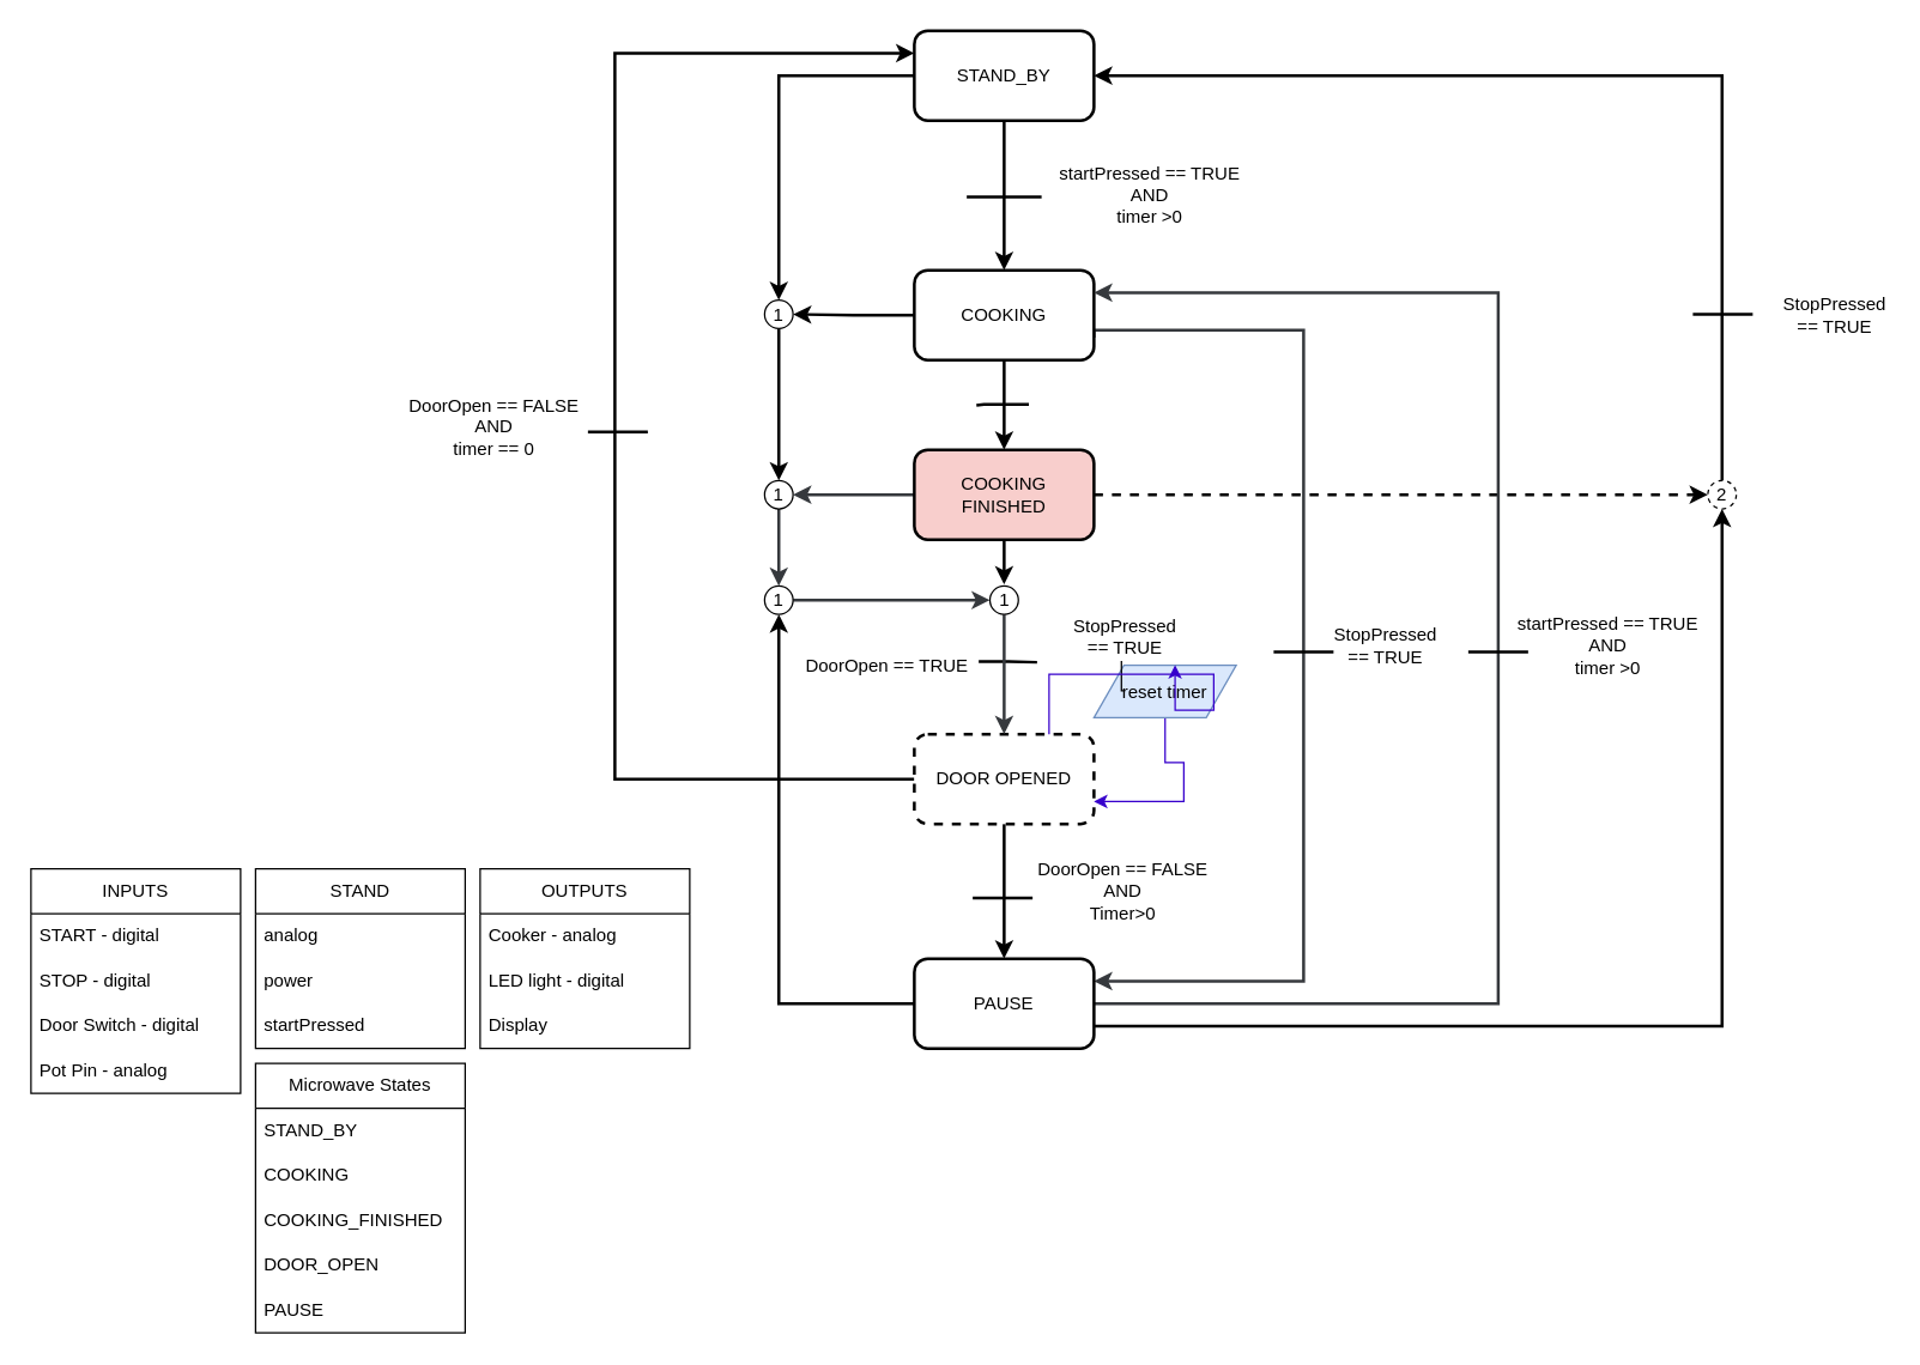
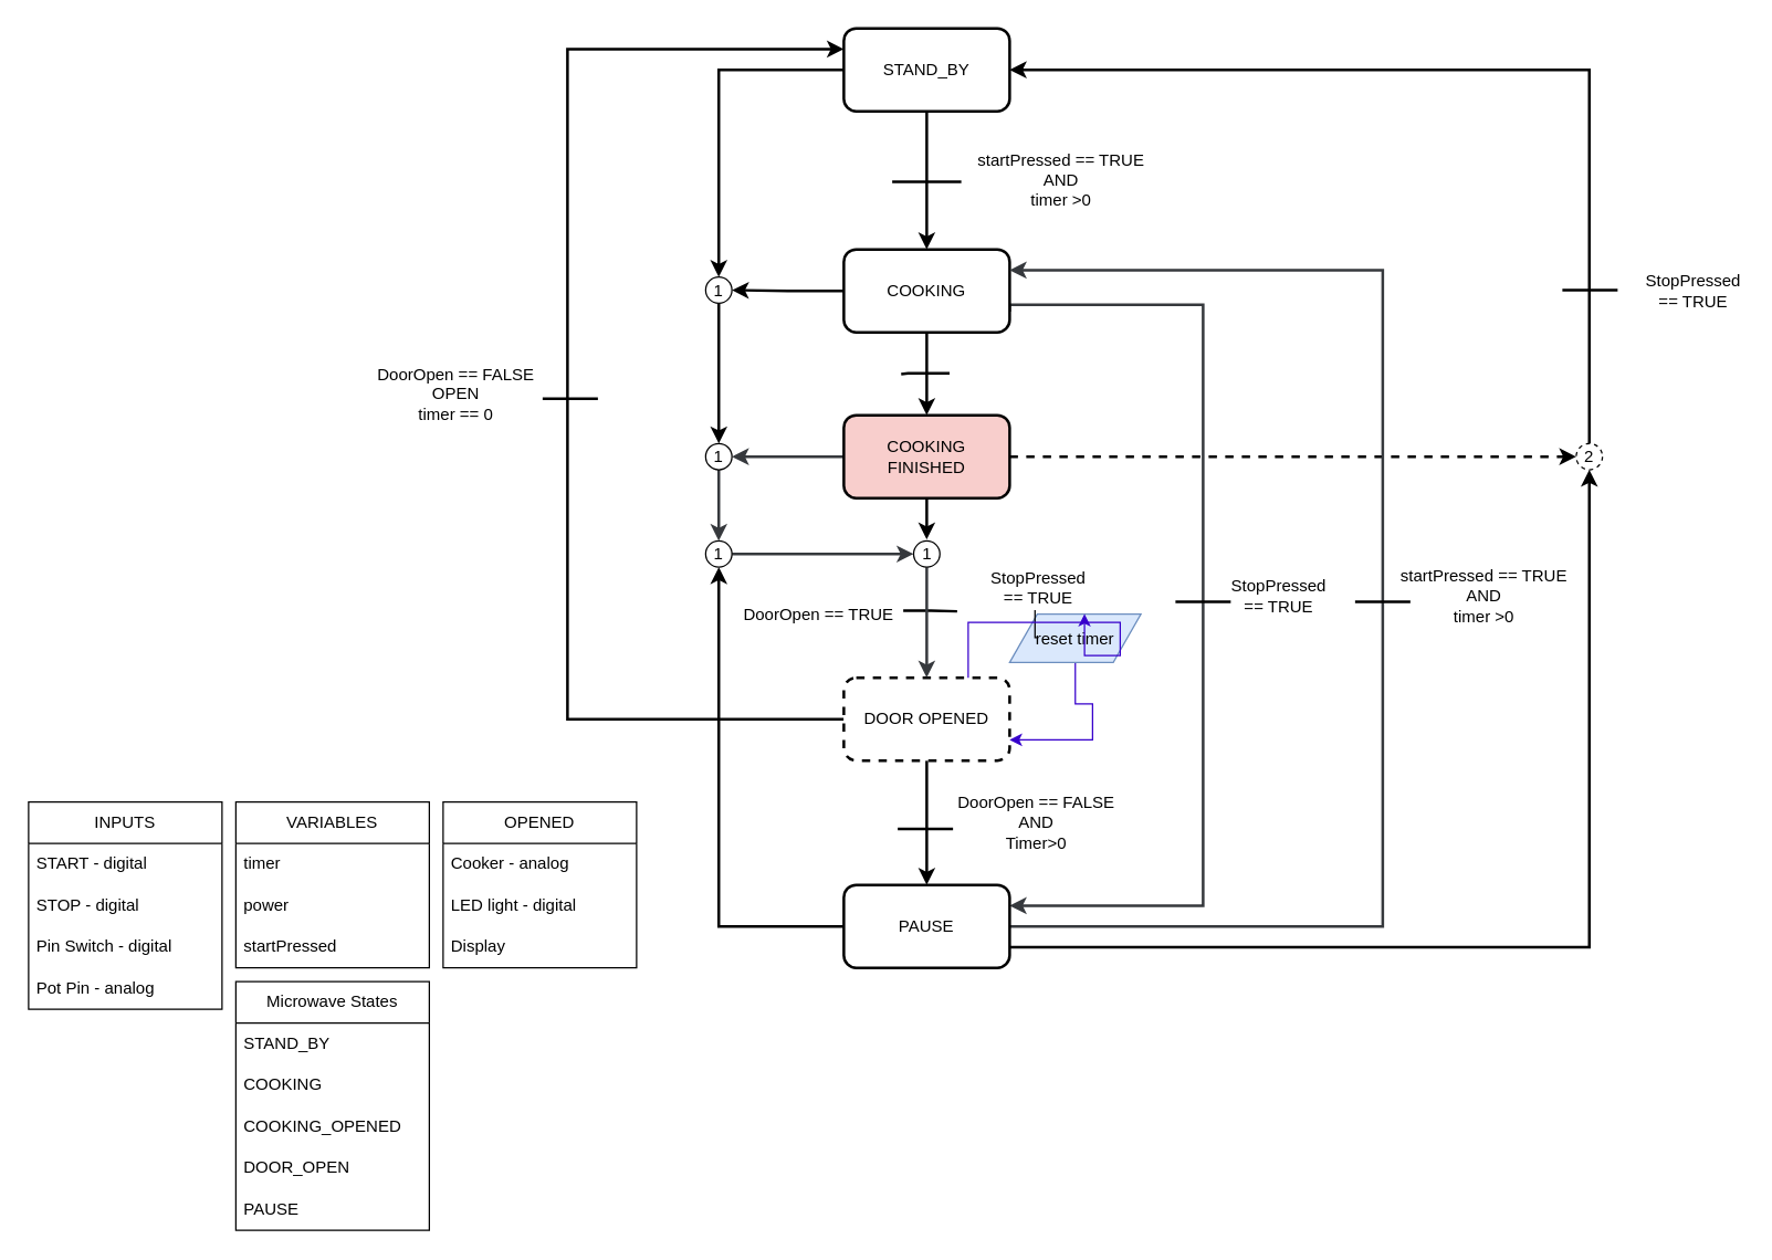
- <mxCell id="22" value="DoorOpen == FALSE&lt;br&gt;AND&lt;br&gt;timer == 0" style="text;html=1;strokeColor=none;fillColor=none;align=center;verticalAlign=middle;whiteSpace=wrap;rounded=0;" vertex="1" parent="1"><mxGeometry x="267" y="260" width="125" height="50" as="geometry" /></mxCell>
+ <mxCell id="22" value="DoorOpen == FALSE&lt;br&gt;OPEN&lt;br&gt;timer == 0" style="text;html=1;strokeColor=none;fillColor=none;align=center;verticalAlign=middle;whiteSpace=wrap;rounded=0;" vertex="1" parent="1"><mxGeometry x="267" y="260" width="125" height="50" as="geometry" /></mxCell>
- <mxCell id="39" value="STAND" style="swimlane;fontStyle=0;childLayout=stackLayout;horizontal=1;startSize=30;horizontalStack=0;resizeParent=1;resizeParentMax=0;resizeLast=0;collapsible=1;marginBottom=0;whiteSpace=wrap;html=1;" vertex="1" parent="1"><mxGeometry x="170" y="580" width="140" height="120" as="geometry" /></mxCell>
+ <mxCell id="39" value="VARIABLES" style="swimlane;fontStyle=0;childLayout=stackLayout;horizontal=1;startSize=30;horizontalStack=0;resizeParent=1;resizeParentMax=0;resizeLast=0;collapsible=1;marginBottom=0;whiteSpace=wrap;html=1;" vertex="1" parent="1"><mxGeometry x="170" y="580" width="140" height="120" as="geometry" /></mxCell>
- <mxCell id="30" value="OUTPUTS" style="swimlane;fontStyle=0;childLayout=stackLayout;horizontal=1;startSize=30;horizontalStack=0;resizeParent=1;resizeParentMax=0;resizeLast=0;collapsible=1;marginBottom=0;whiteSpace=wrap;html=1;" vertex="1" parent="1"><mxGeometry x="320" y="580" width="140" height="120" as="geometry" /></mxCell>
+ <mxCell id="30" value="OPENED" style="swimlane;fontStyle=0;childLayout=stackLayout;horizontal=1;startSize=30;horizontalStack=0;resizeParent=1;resizeParentMax=0;resizeLast=0;collapsible=1;marginBottom=0;whiteSpace=wrap;html=1;" vertex="1" parent="1"><mxGeometry x="320" y="580" width="140" height="120" as="geometry" /></mxCell>
- <mxCell id="40" value="analog" style="text;strokeColor=none;fillColor=none;align=left;verticalAlign=middle;spacingLeft=4;spacingRight=4;overflow=hidden;points=[[0,0.5],[1,0.5]];portConstraint=eastwest;rotatable=0;whiteSpace=wrap;html=1;" vertex="1" parent="39"><mxGeometry y="30" width="140" height="30" as="geometry" /></mxCell>
+ <mxCell id="40" value="timer" style="text;strokeColor=none;fillColor=none;align=left;verticalAlign=middle;spacingLeft=4;spacingRight=4;overflow=hidden;points=[[0,0.5],[1,0.5]];portConstraint=eastwest;rotatable=0;whiteSpace=wrap;html=1;" vertex="1" parent="39"><mxGeometry y="30" width="140" height="30" as="geometry" /></mxCell>
- <mxCell id="37" value="Door Switch - digital" style="text;strokeColor=none;fillColor=none;align=left;verticalAlign=middle;spacingLeft=4;spacingRight=4;overflow=hidden;points=[[0,0.5],[1,0.5]];portConstraint=eastwest;rotatable=0;whiteSpace=wrap;html=1;" vertex="1" parent="34"><mxGeometry y="90" width="140" height="30" as="geometry" /></mxCell>
+ <mxCell id="37" value="Pin Switch - digital" style="text;strokeColor=none;fillColor=none;align=left;verticalAlign=middle;spacingLeft=4;spacingRight=4;overflow=hidden;points=[[0,0.5],[1,0.5]];portConstraint=eastwest;rotatable=0;whiteSpace=wrap;html=1;" vertex="1" parent="34"><mxGeometry y="90" width="140" height="30" as="geometry" /></mxCell>
- <mxCell id="56" value="COOKING_FINISHED" style="text;strokeColor=none;fillColor=none;align=left;verticalAlign=middle;spacingLeft=4;spacingRight=4;overflow=hidden;points=[[0,0.5],[1,0.5]];portConstraint=eastwest;rotatable=0;whiteSpace=wrap;html=1;" vertex="1" parent="53"><mxGeometry y="90" width="140" height="30" as="geometry" /></mxCell>
+ <mxCell id="56" value="COOKING_OPENED" style="text;strokeColor=none;fillColor=none;align=left;verticalAlign=middle;spacingLeft=4;spacingRight=4;overflow=hidden;points=[[0,0.5],[1,0.5]];portConstraint=eastwest;rotatable=0;whiteSpace=wrap;html=1;" vertex="1" parent="53"><mxGeometry y="90" width="140" height="30" as="geometry" /></mxCell>
